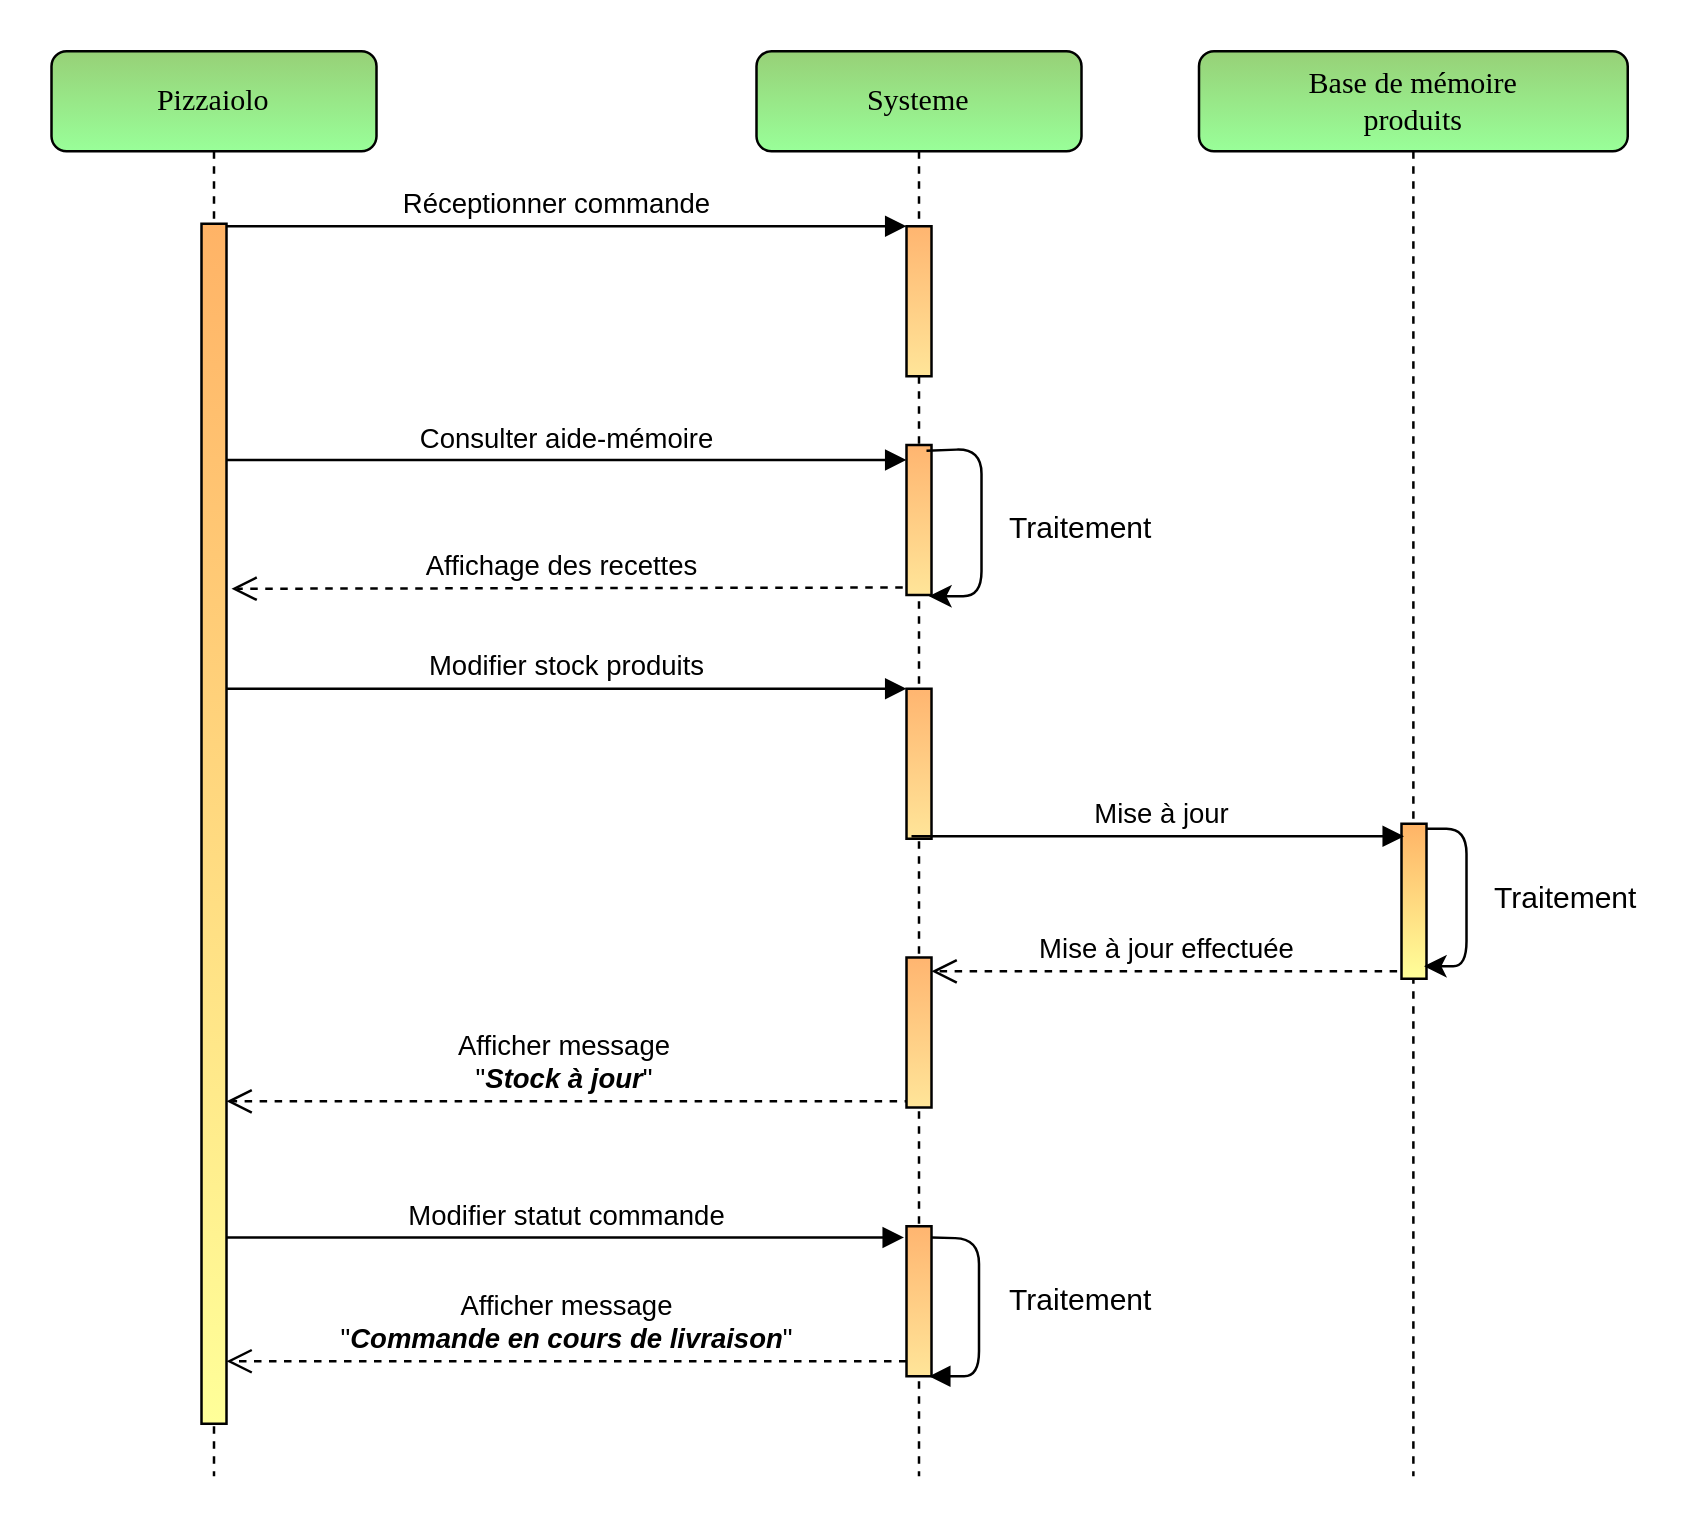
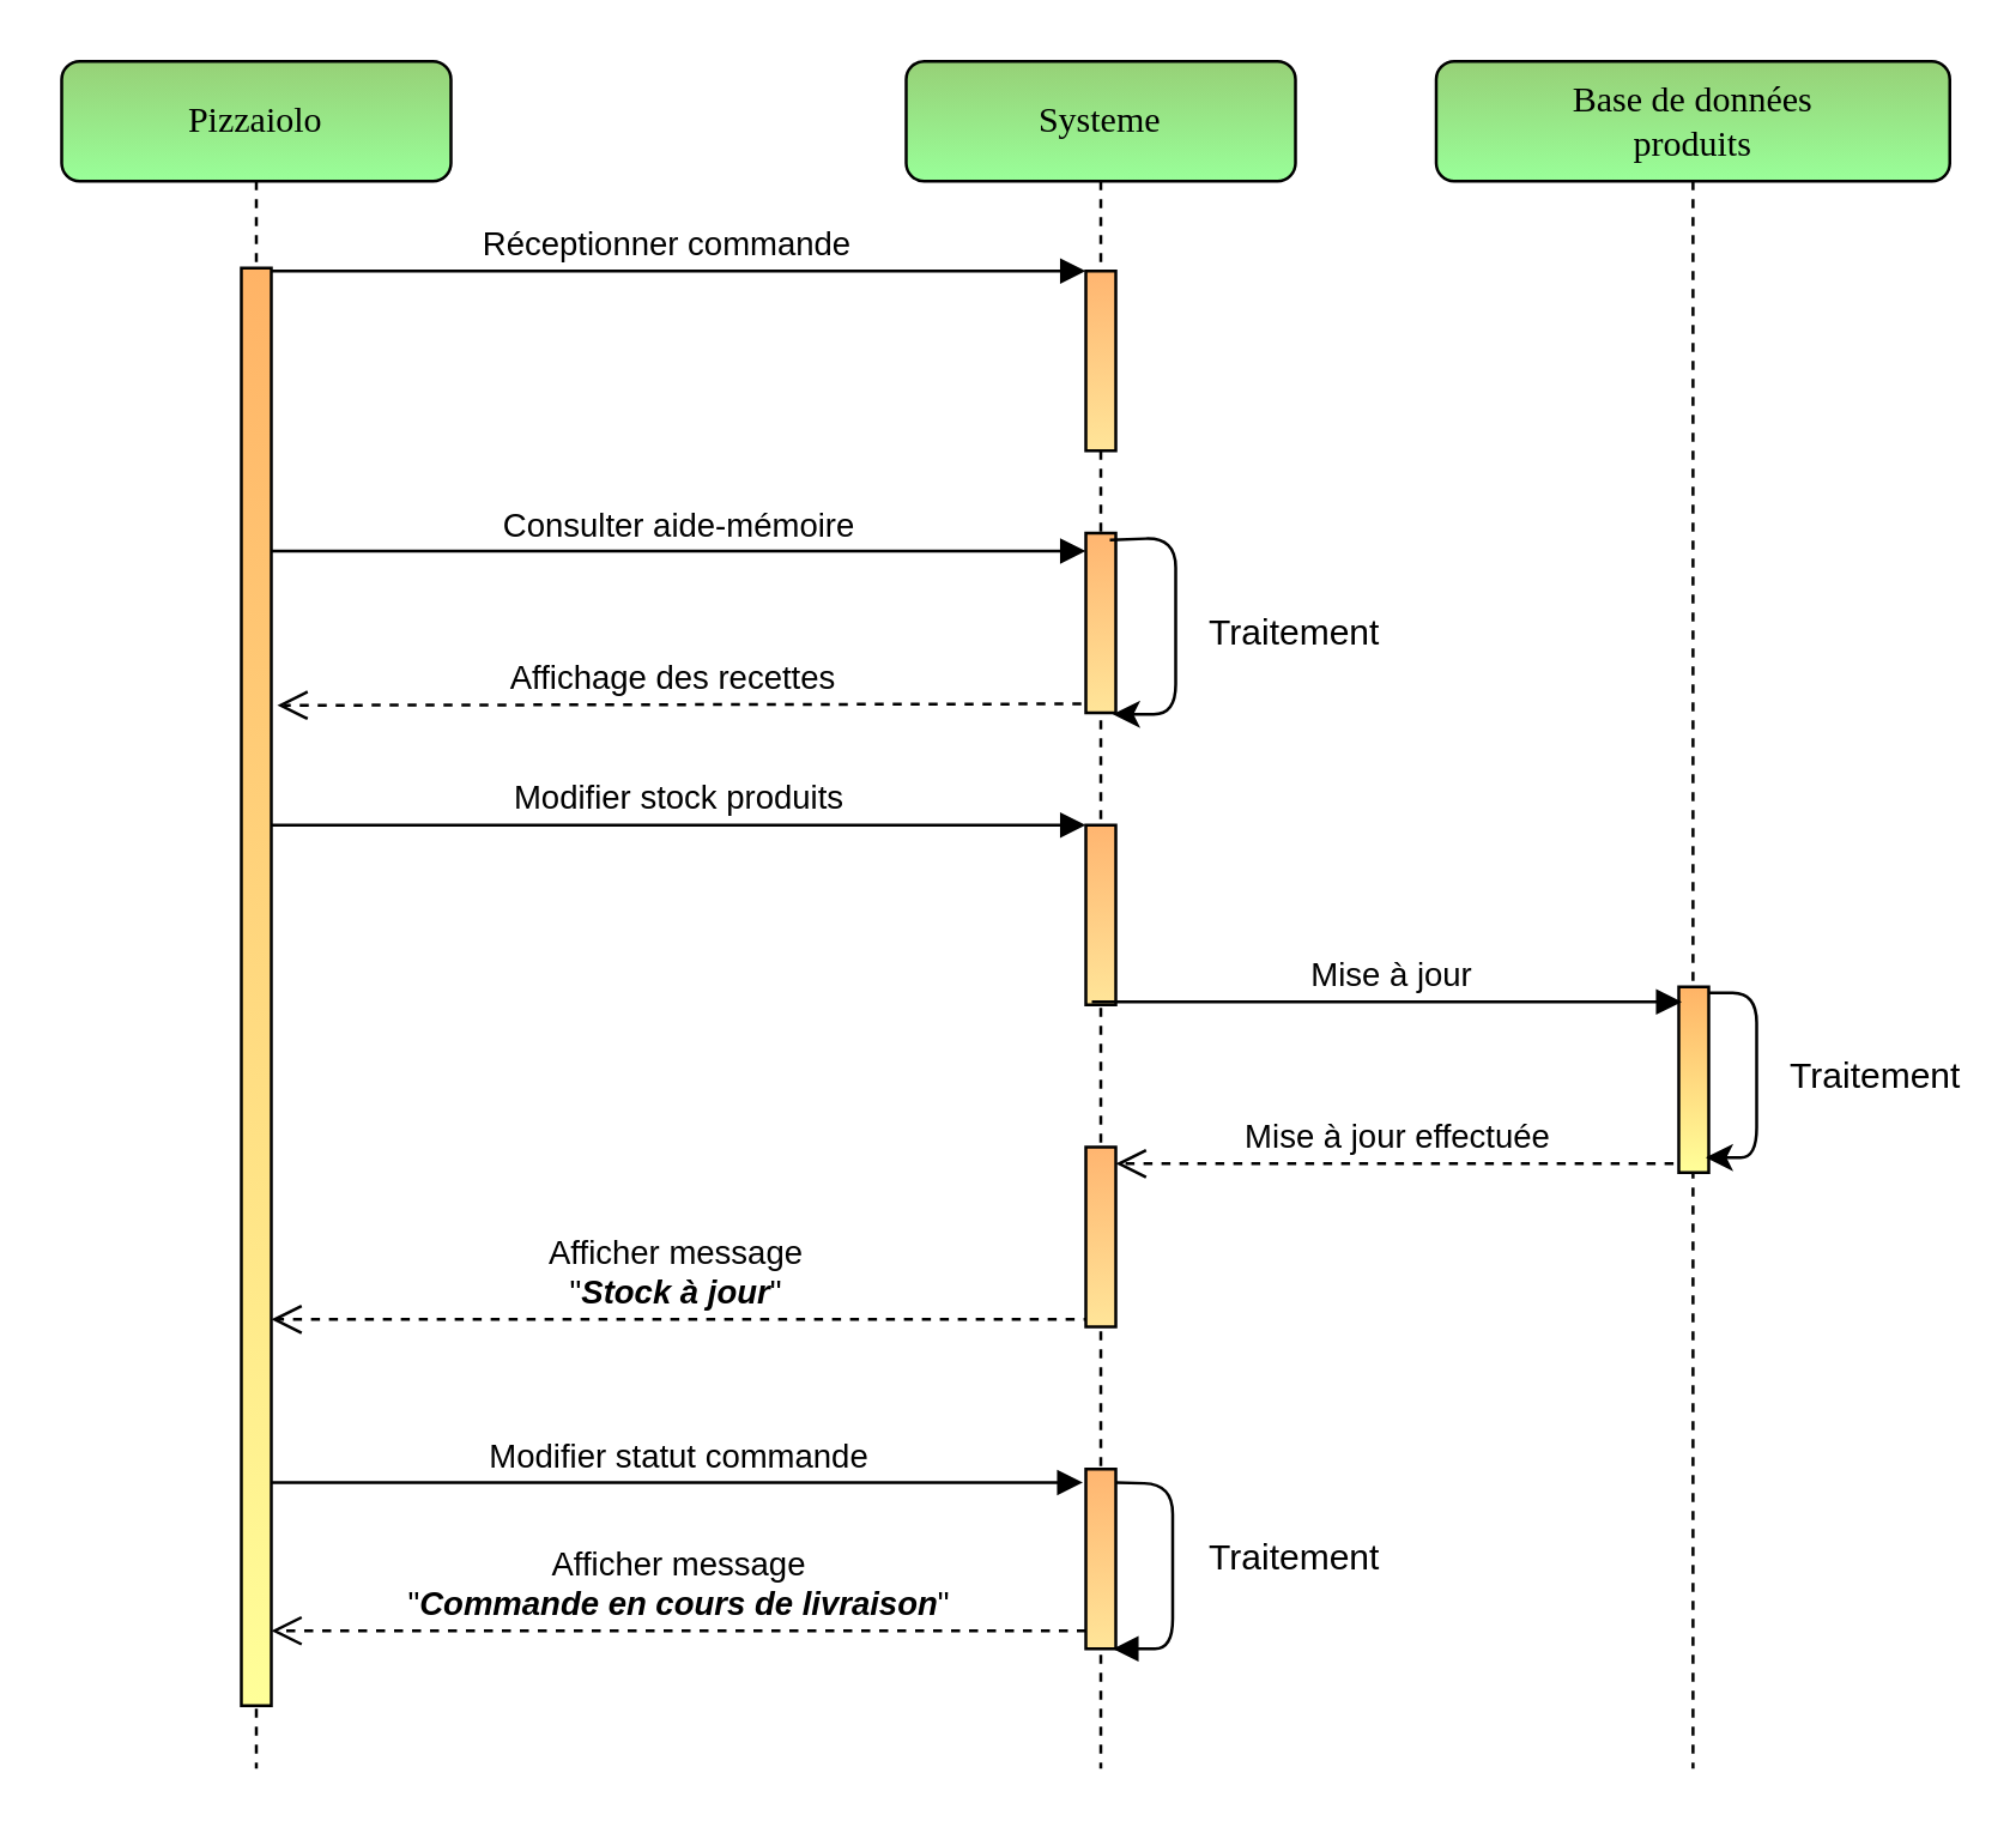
- <mxCell id="15" value="&lt;div&gt;Base de mémoire&lt;/div&gt;&lt;div&gt;produits&lt;br&gt;&lt;/div&gt;" style="shape=umlLifeline;perimeter=lifelinePerimeter;whiteSpace=wrap;html=1;container=1;collapsible=0;recursiveResize=0;outlineConnect=0;rounded=1;shadow=0;comic=0;labelBackgroundColor=none;strokeColor=#000000;strokeWidth=1;fillColor=#97D077;fontFamily=Verdana;fontSize=12;align=center;gradientColor=#99FF99;glass=0;" vertex="1" parent="1"><mxGeometry x="479" y="20" width="171.5" height="570" as="geometry" /></mxCell>
+ <mxCell id="15" value="&lt;div&gt;Base de données&lt;/div&gt;&lt;div&gt;produits&lt;br&gt;&lt;/div&gt;" style="shape=umlLifeline;perimeter=lifelinePerimeter;whiteSpace=wrap;html=1;container=1;collapsible=0;recursiveResize=0;outlineConnect=0;rounded=1;shadow=0;comic=0;labelBackgroundColor=none;strokeColor=#000000;strokeWidth=1;fillColor=#97D077;fontFamily=Verdana;fontSize=12;align=center;gradientColor=#99FF99;glass=0;" vertex="1" parent="1"><mxGeometry x="479" y="20" width="171.5" height="570" as="geometry" /></mxCell>
